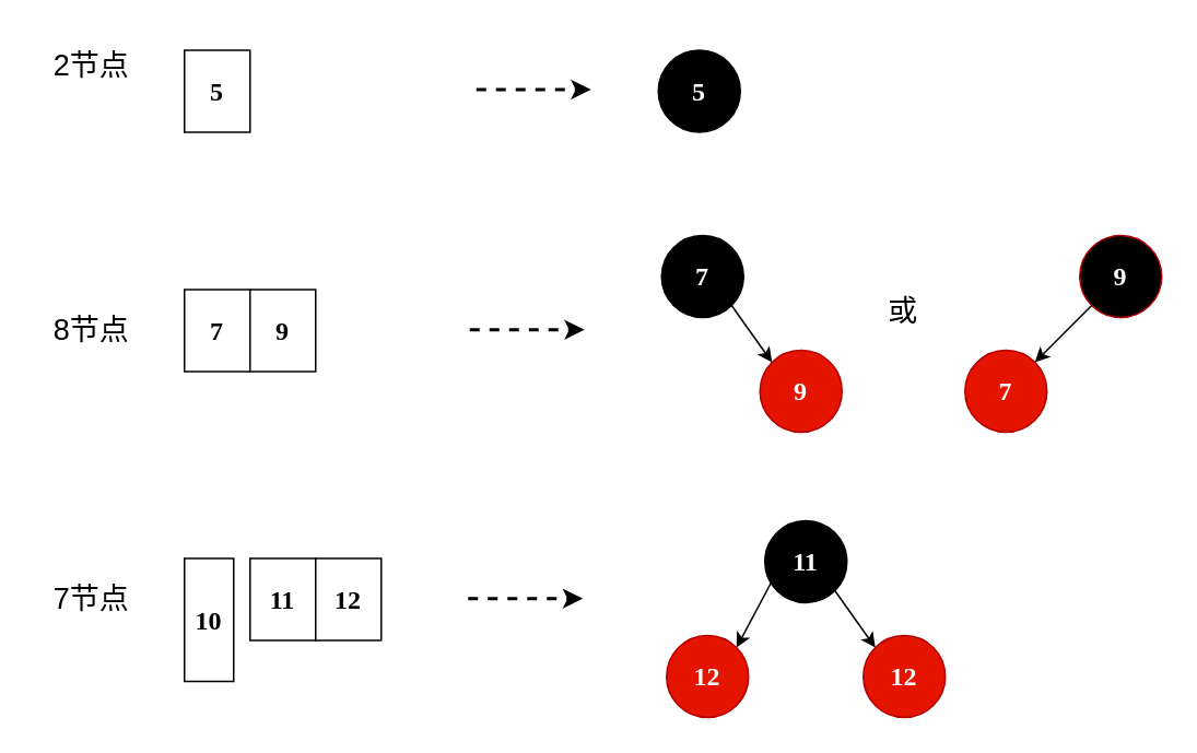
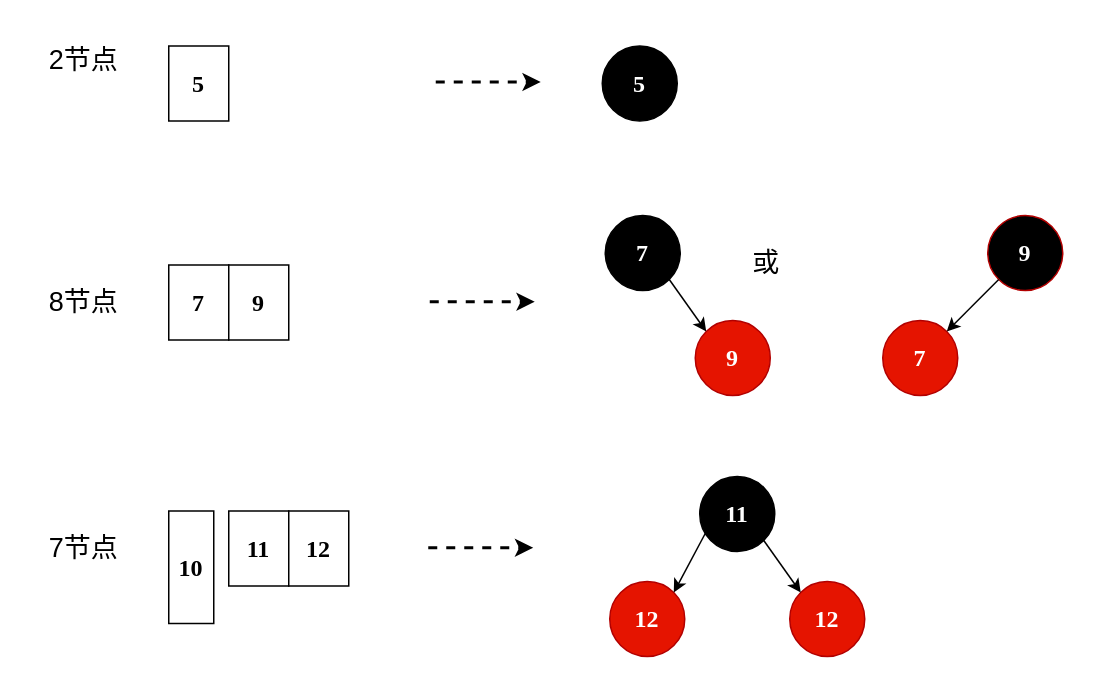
- <mxCell id="13" value="&lt;font style=&quot;font-size: 18px;&quot;&gt;或&lt;/font&gt;" style="text;html=1;align=center;verticalAlign=middle;resizable=0;points=[];autosize=1;strokeColor=none;fillColor=none;" vertex="1" parent="1"><mxGeometry x="530" y="170" width="40" height="40" as="geometry" /></mxCell>
+ <mxCell id="13" value="&lt;font style=&quot;font-size: 18px;&quot;&gt;或&lt;/font&gt;" style="text;html=1;align=center;verticalAlign=middle;resizable=0;points=[];autosize=1;strokeColor=none;fillColor=none;" vertex="1" parent="1"><mxGeometry x="490" y="155" width="40" height="40" as="geometry" /></mxCell>
